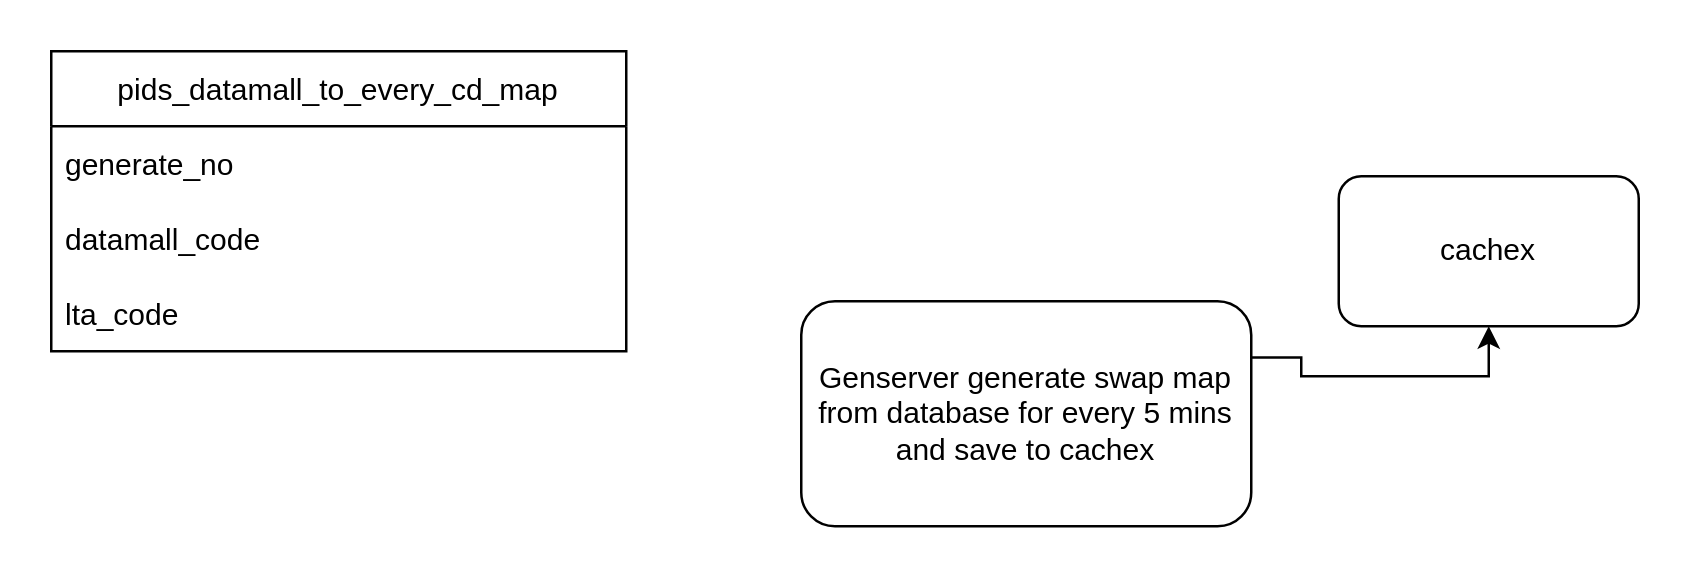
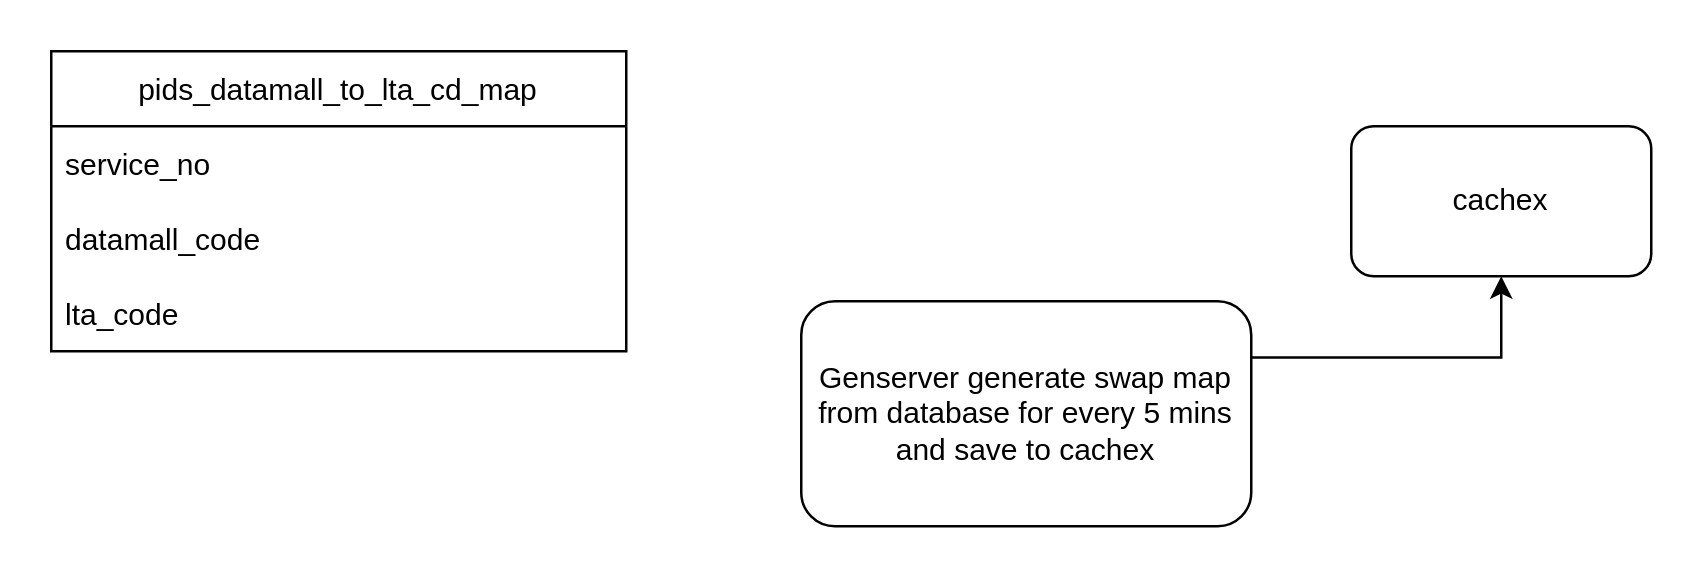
- <mxCell id="2" value="pids_datamall_to_every_cd_map" style="swimlane;fontStyle=0;childLayout=stackLayout;horizontal=1;startSize=30;horizontalStack=0;resizeParent=1;resizeParentMax=0;resizeLast=0;collapsible=1;marginBottom=0;" vertex="1" parent="1"><mxGeometry x="20" y="20" width="230" height="120" as="geometry" /></mxCell>
+ <mxCell id="2" value="pids_datamall_to_lta_cd_map" style="swimlane;fontStyle=0;childLayout=stackLayout;horizontal=1;startSize=30;horizontalStack=0;resizeParent=1;resizeParentMax=0;resizeLast=0;collapsible=1;marginBottom=0;" vertex="1" parent="1"><mxGeometry x="20" y="20" width="230" height="120" as="geometry" /></mxCell>
- <mxCell id="3" value="generate_no" style="text;strokeColor=none;fillColor=none;align=left;verticalAlign=middle;spacingLeft=4;spacingRight=4;overflow=hidden;points=[[0,0.5],[1,0.5]];portConstraint=eastwest;rotatable=0;" vertex="1" parent="2"><mxGeometry y="30" width="230" height="30" as="geometry" /></mxCell>
+ <mxCell id="3" value="service_no" style="text;strokeColor=none;fillColor=none;align=left;verticalAlign=middle;spacingLeft=4;spacingRight=4;overflow=hidden;points=[[0,0.5],[1,0.5]];portConstraint=eastwest;rotatable=0;" vertex="1" parent="2"><mxGeometry y="30" width="230" height="30" as="geometry" /></mxCell>
- <mxCell id="8" value="cachex" style="rounded=1;whiteSpace=wrap;html=1;" vertex="1" parent="1"><mxGeometry x="535" y="70" width="120" height="60" as="geometry" /></mxCell>
+ <mxCell id="8" value="cachex" style="rounded=1;whiteSpace=wrap;html=1;" vertex="1" parent="1"><mxGeometry x="540" y="50" width="120" height="60" as="geometry" /></mxCell>
